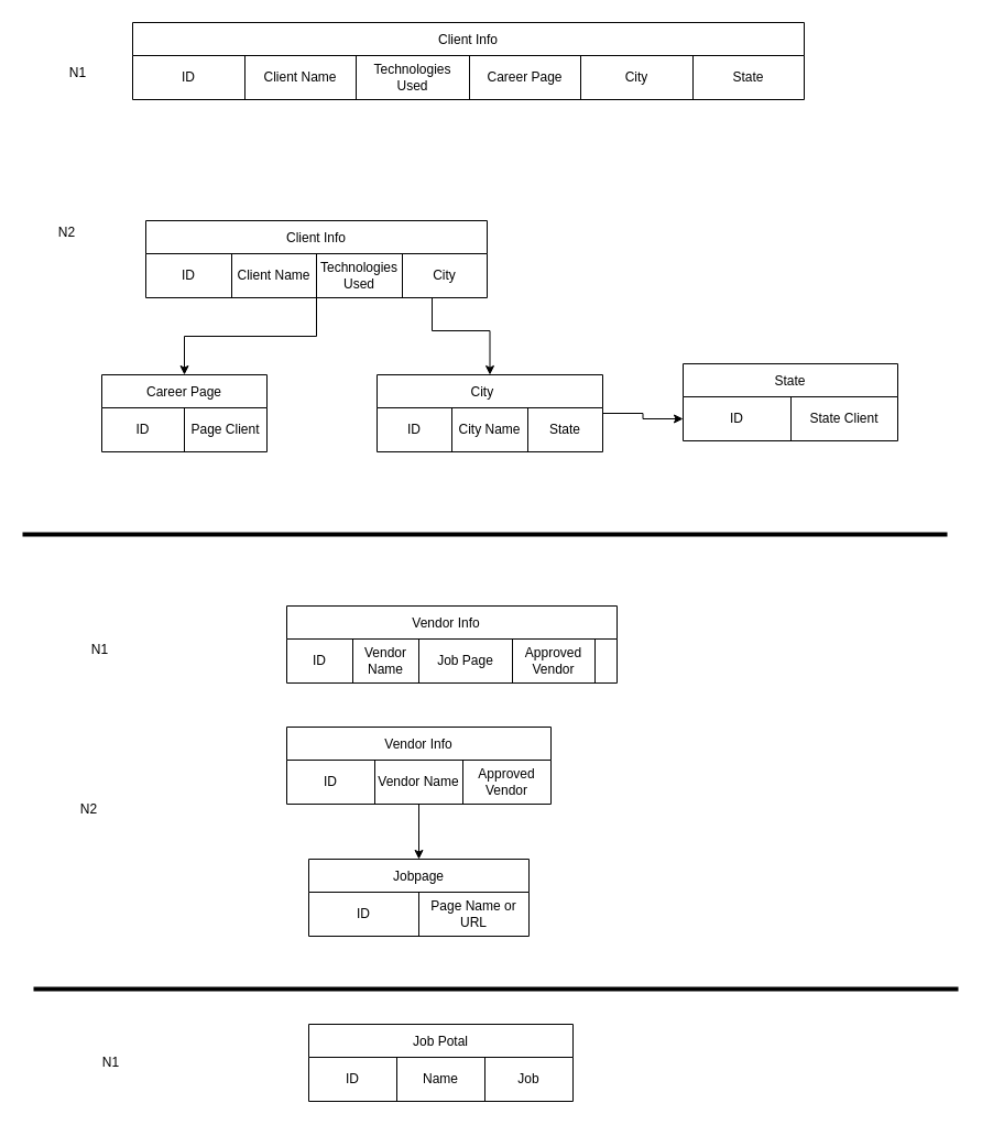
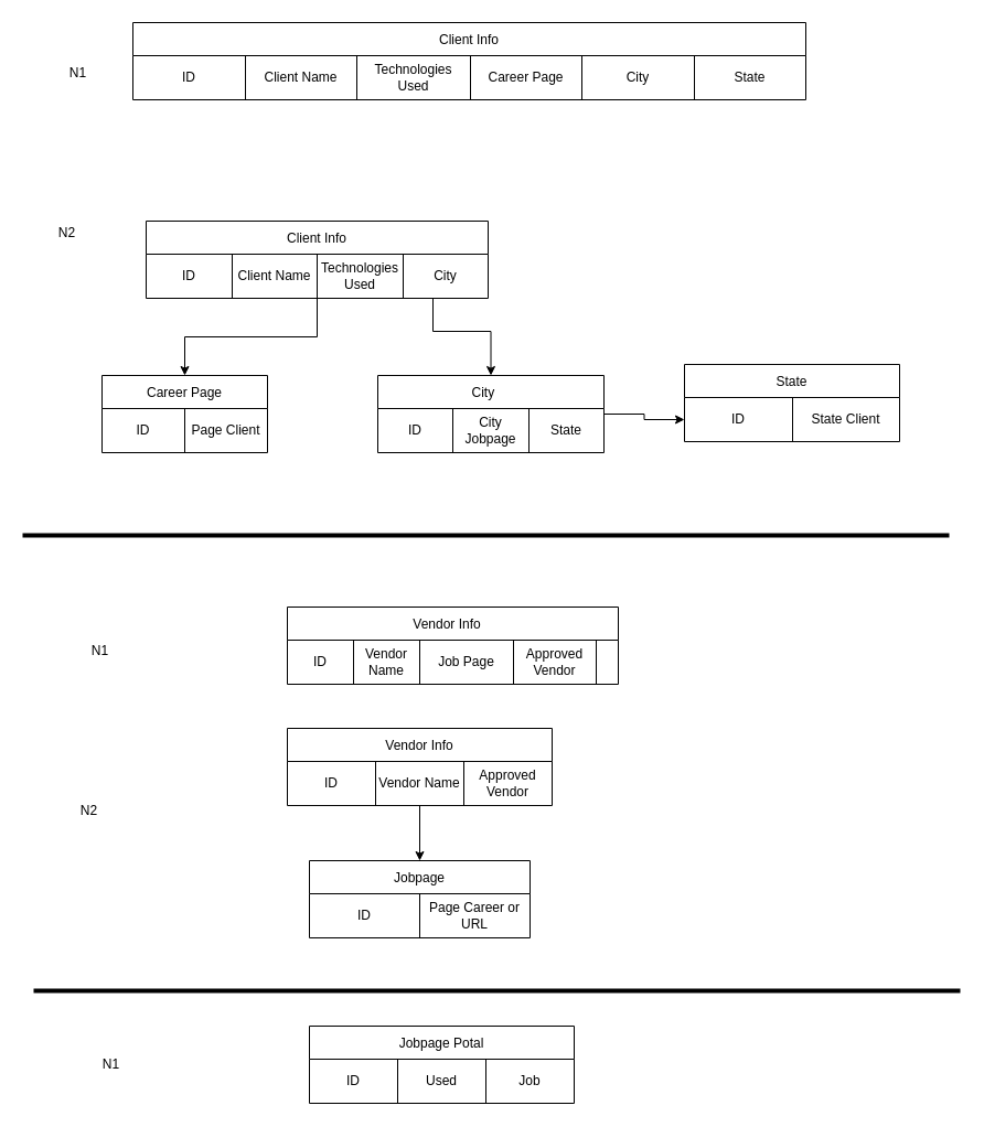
- <mxCell id="30" value="City Name" style="shape=partialRectangle;html=1;whiteSpace=wrap;connectable=0;strokeColor=inherit;overflow=hidden;fillColor=none;top=0;left=0;bottom=0;right=0;pointerEvents=1;" vertex="1" parent="28"><mxGeometry x="68" width="69" height="40" as="geometry"><mxRectangle width="69" height="40" as="alternateBounds" /></mxGeometry></mxCell>
+ <mxCell id="30" value="City Jobpage" style="shape=partialRectangle;html=1;whiteSpace=wrap;connectable=0;strokeColor=inherit;overflow=hidden;fillColor=none;top=0;left=0;bottom=0;right=0;pointerEvents=1;" vertex="1" parent="28"><mxGeometry x="68" width="69" height="40" as="geometry"><mxRectangle width="69" height="40" as="alternateBounds" /></mxGeometry></mxCell>
- <mxCell id="48" value="Page Name or URL" style="shape=partialRectangle;html=1;whiteSpace=wrap;connectable=0;strokeColor=inherit;overflow=hidden;fillColor=none;top=0;left=0;bottom=0;right=0;pointerEvents=1;" vertex="1" parent="46"><mxGeometry x="100" width="100" height="40" as="geometry"><mxRectangle width="100" height="40" as="alternateBounds" /></mxGeometry></mxCell>
+ <mxCell id="48" value="Page Career or URL" style="shape=partialRectangle;html=1;whiteSpace=wrap;connectable=0;strokeColor=inherit;overflow=hidden;fillColor=none;top=0;left=0;bottom=0;right=0;pointerEvents=1;" vertex="1" parent="46"><mxGeometry x="100" width="100" height="40" as="geometry"><mxRectangle width="100" height="40" as="alternateBounds" /></mxGeometry></mxCell>
- <mxCell id="53" value="Job Potal" style="shape=table;startSize=30;container=1;collapsible=0;childLayout=tableLayout;" vertex="1" parent="1"><mxGeometry x="280" y="930" width="240" height="70" as="geometry" /></mxCell>
+ <mxCell id="53" value="Jobpage Potal" style="shape=table;startSize=30;container=1;collapsible=0;childLayout=tableLayout;" vertex="1" parent="1"><mxGeometry x="280" y="930" width="240" height="70" as="geometry" /></mxCell>
- <mxCell id="56" value="Name" style="shape=partialRectangle;html=1;whiteSpace=wrap;connectable=0;strokeColor=inherit;overflow=hidden;fillColor=none;top=0;left=0;bottom=0;right=0;pointerEvents=1;" vertex="1" parent="54"><mxGeometry x="80" width="80" height="40" as="geometry"><mxRectangle width="80" height="40" as="alternateBounds" /></mxGeometry></mxCell>
+ <mxCell id="56" value="Used" style="shape=partialRectangle;html=1;whiteSpace=wrap;connectable=0;strokeColor=inherit;overflow=hidden;fillColor=none;top=0;left=0;bottom=0;right=0;pointerEvents=1;" vertex="1" parent="54"><mxGeometry x="80" width="80" height="40" as="geometry"><mxRectangle width="80" height="40" as="alternateBounds" /></mxGeometry></mxCell>
